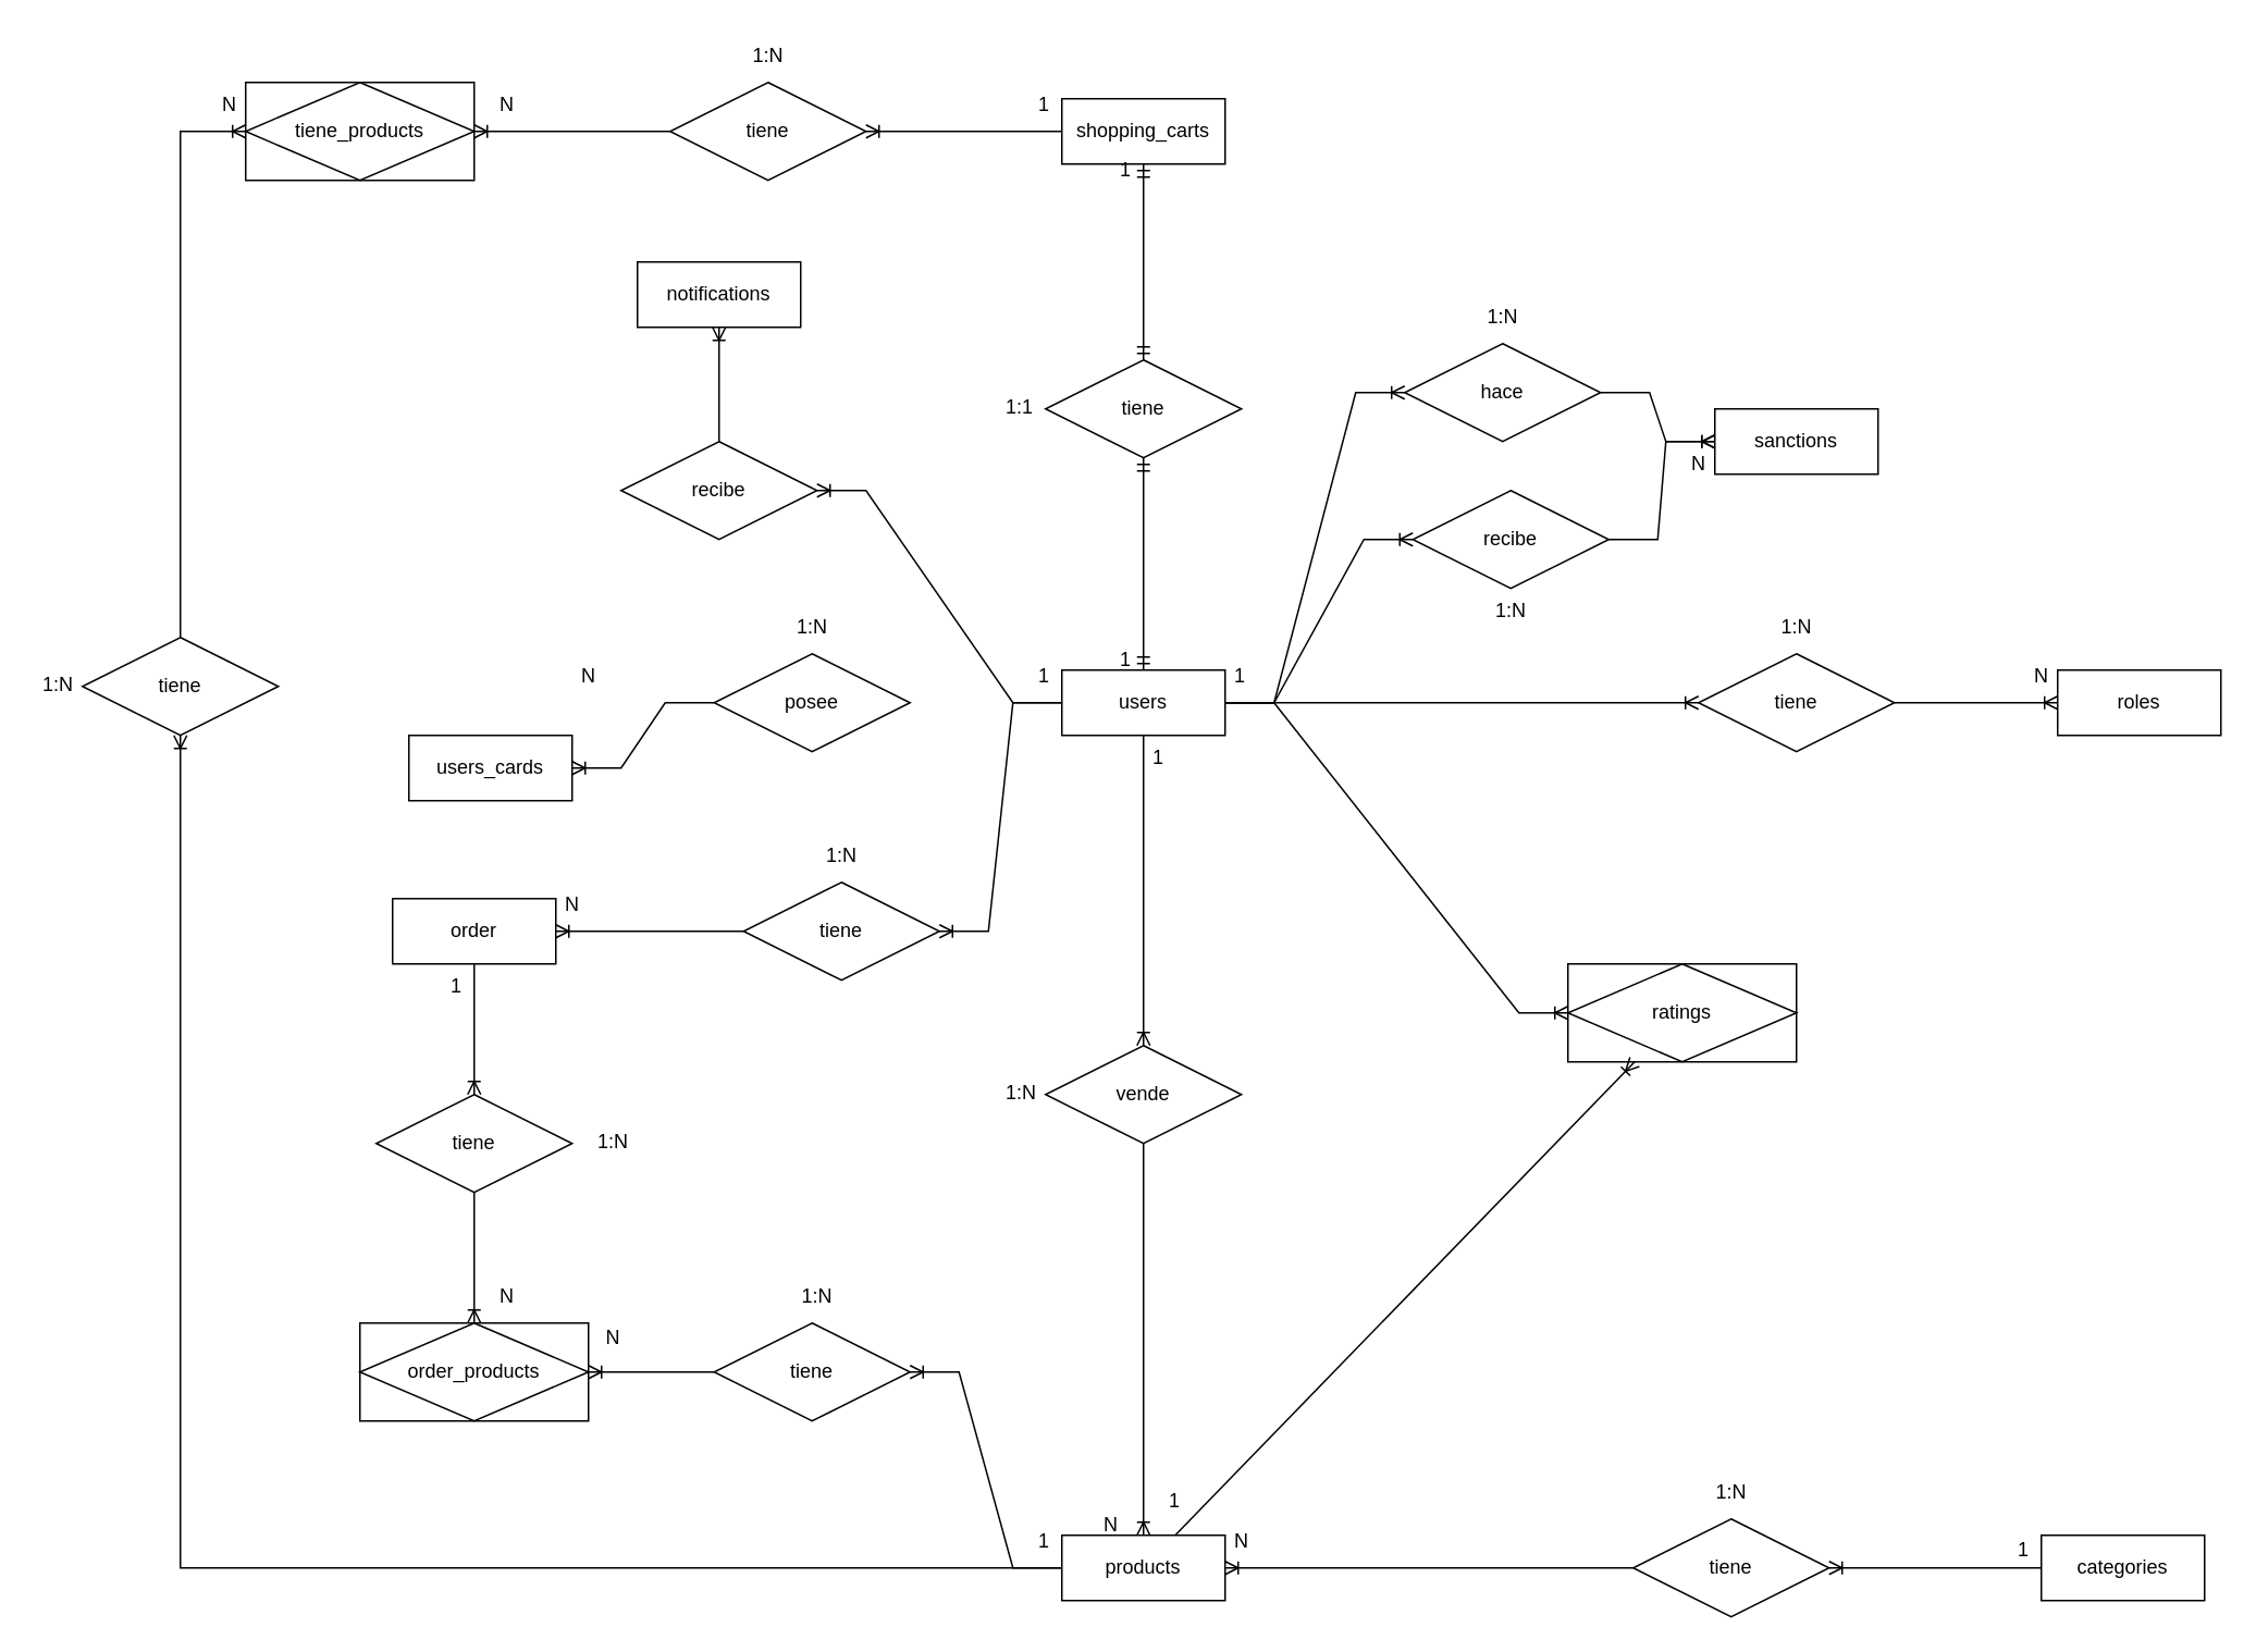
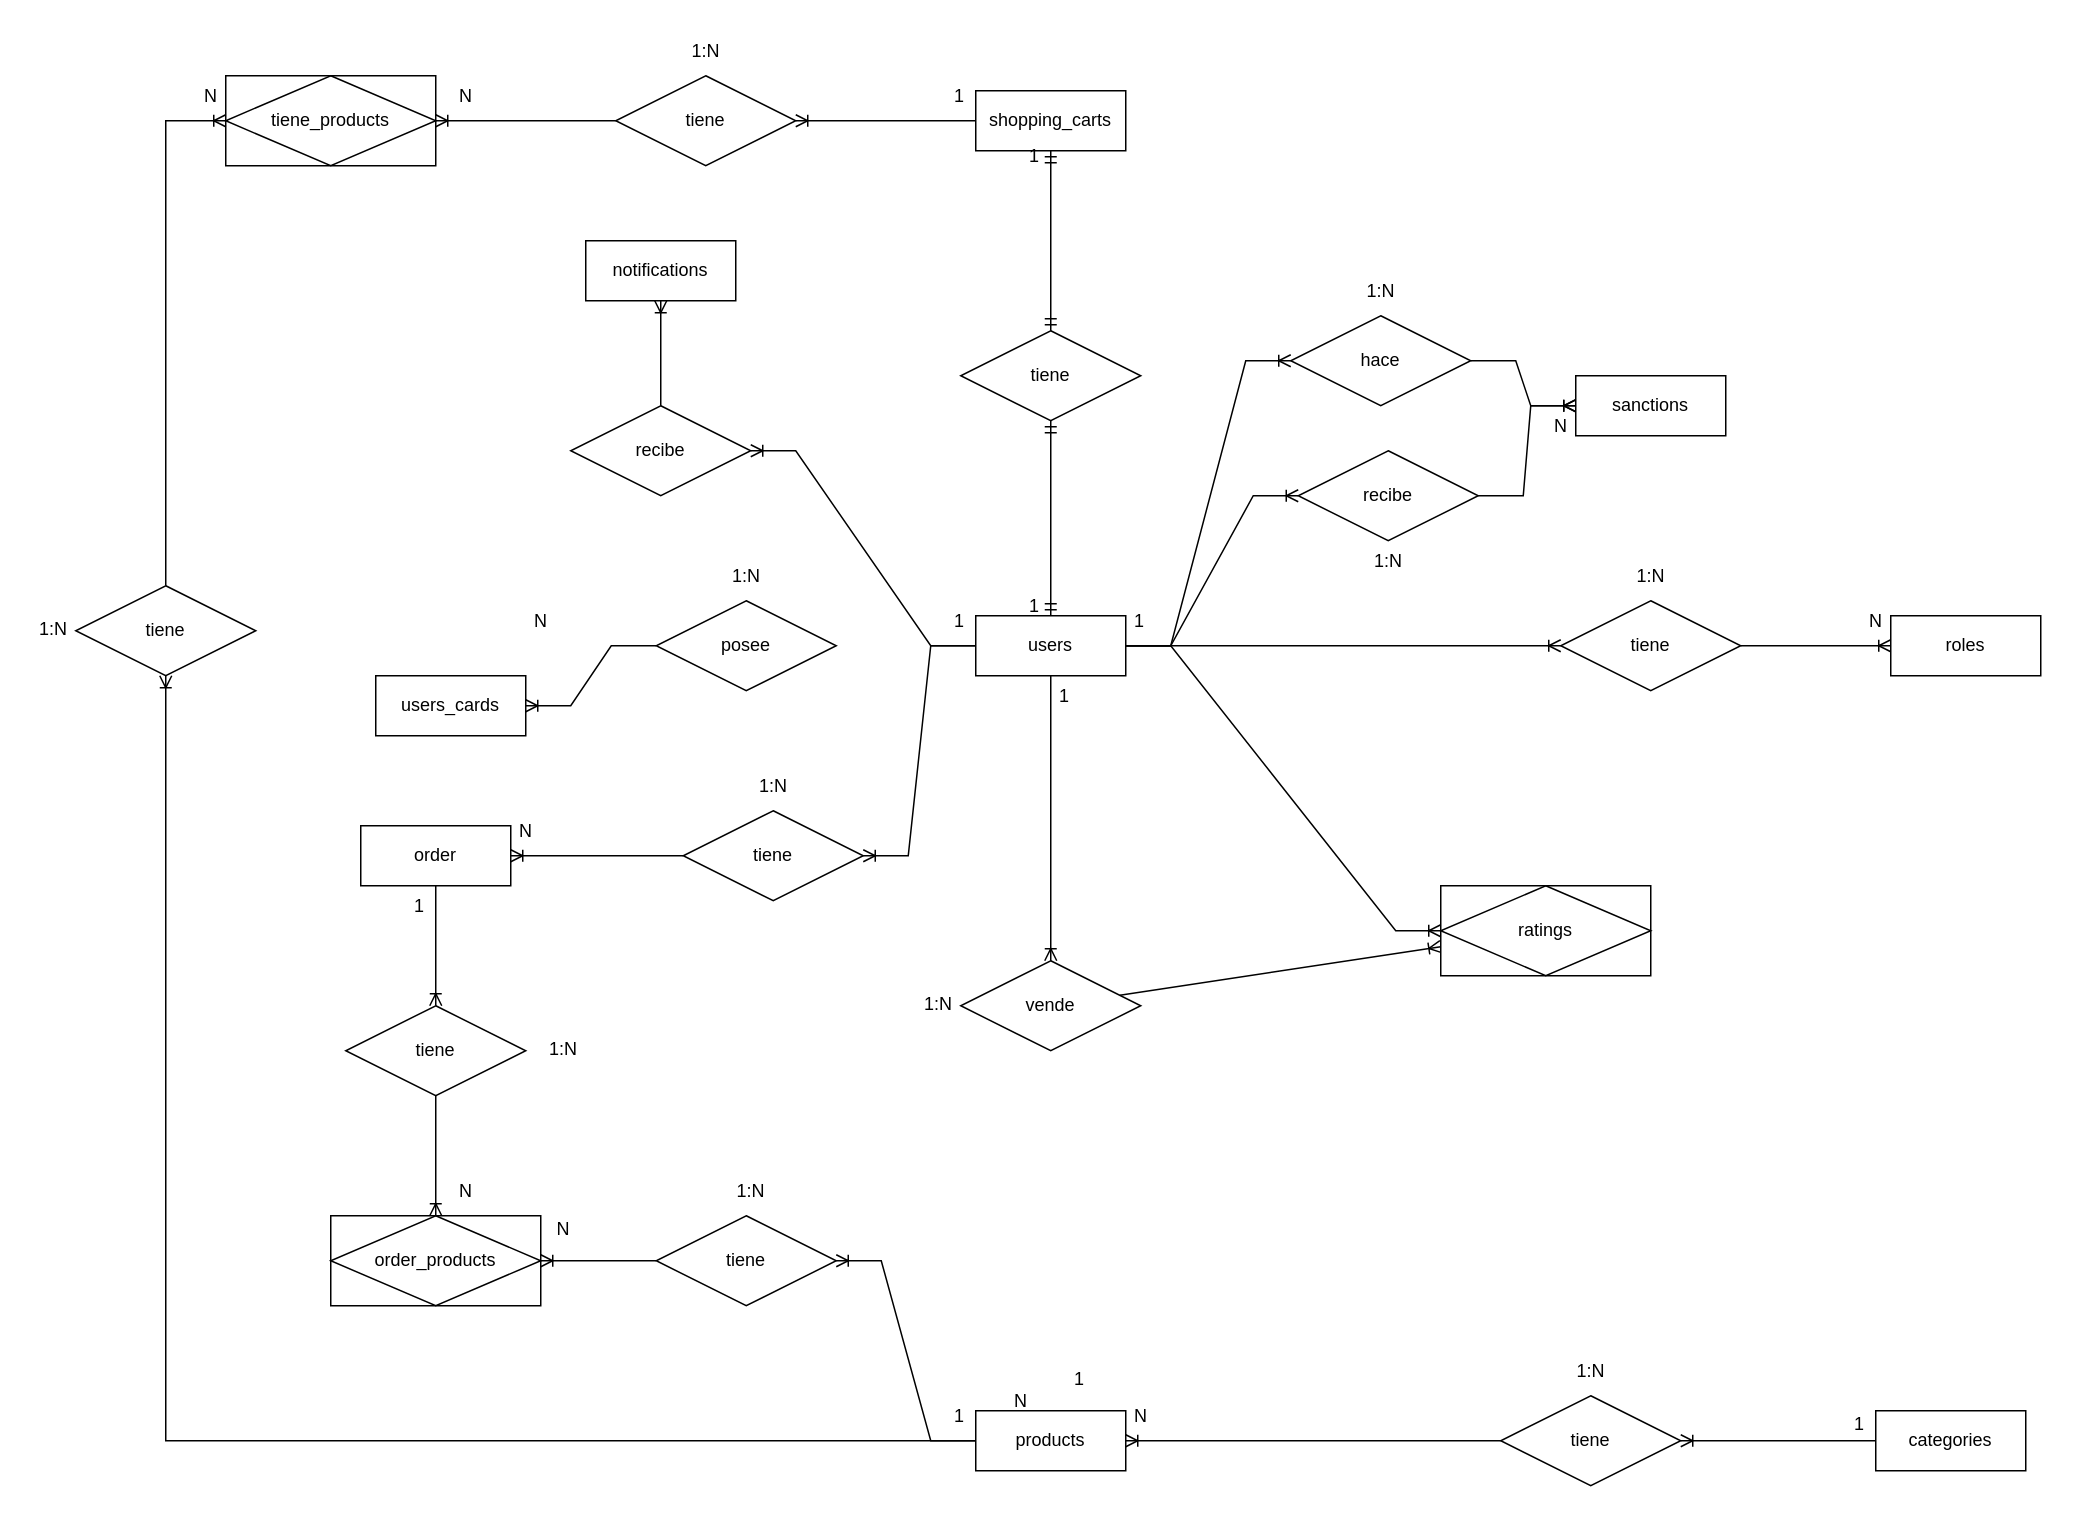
- <mxCell id="42" value="1:1" style="text;strokeColor=none;fillColor=none;spacingLeft=4;spacingRight=4;overflow=hidden;rotatable=0;points=[[0,0.5],[1,0.5]];portConstraint=eastwest;fontSize=12;whiteSpace=wrap;html=1;" vertex="1" parent="1"><mxGeometry x="610" y="235" width="30" height="30" as="geometry" /></mxCell>
- <mxCell id="72" value="" style="fontSize=12;html=1;endArrow=ERoneToMany;rounded=0;" edge="1" parent="1" source="5" target="70"><mxGeometry width="100" height="100" relative="1" as="geometry"><mxPoint x="760" y="440" as="sourcePoint" /><mxPoint y="630" as="targetPoint" x="850" /></mxGeometry></mxCell>
- <mxCell id="27" value="" style="fontSize=12;html=1;endArrow=ERoneToMany;rounded=0;" edge="1" parent="1" source="25" target="5"><mxGeometry width="100" height="100" relative="1" as="geometry"><mxPoint x="718" y="740" as="sourcePoint" /><mxPoint x="760" y="845" as="targetPoint" /></mxGeometry></mxCell>
+ <mxCell id="27" value="" style="fontSize=12;html=1;endArrow=ERoneToMany;rounded=0;" edge="1" parent="1" source="25" target="70"><mxGeometry width="100" height="100" relative="1" as="geometry"><mxPoint x="718" y="740" as="sourcePoint" /><mxPoint x="760" y="845" as="targetPoint" /></mxGeometry></mxCell>
